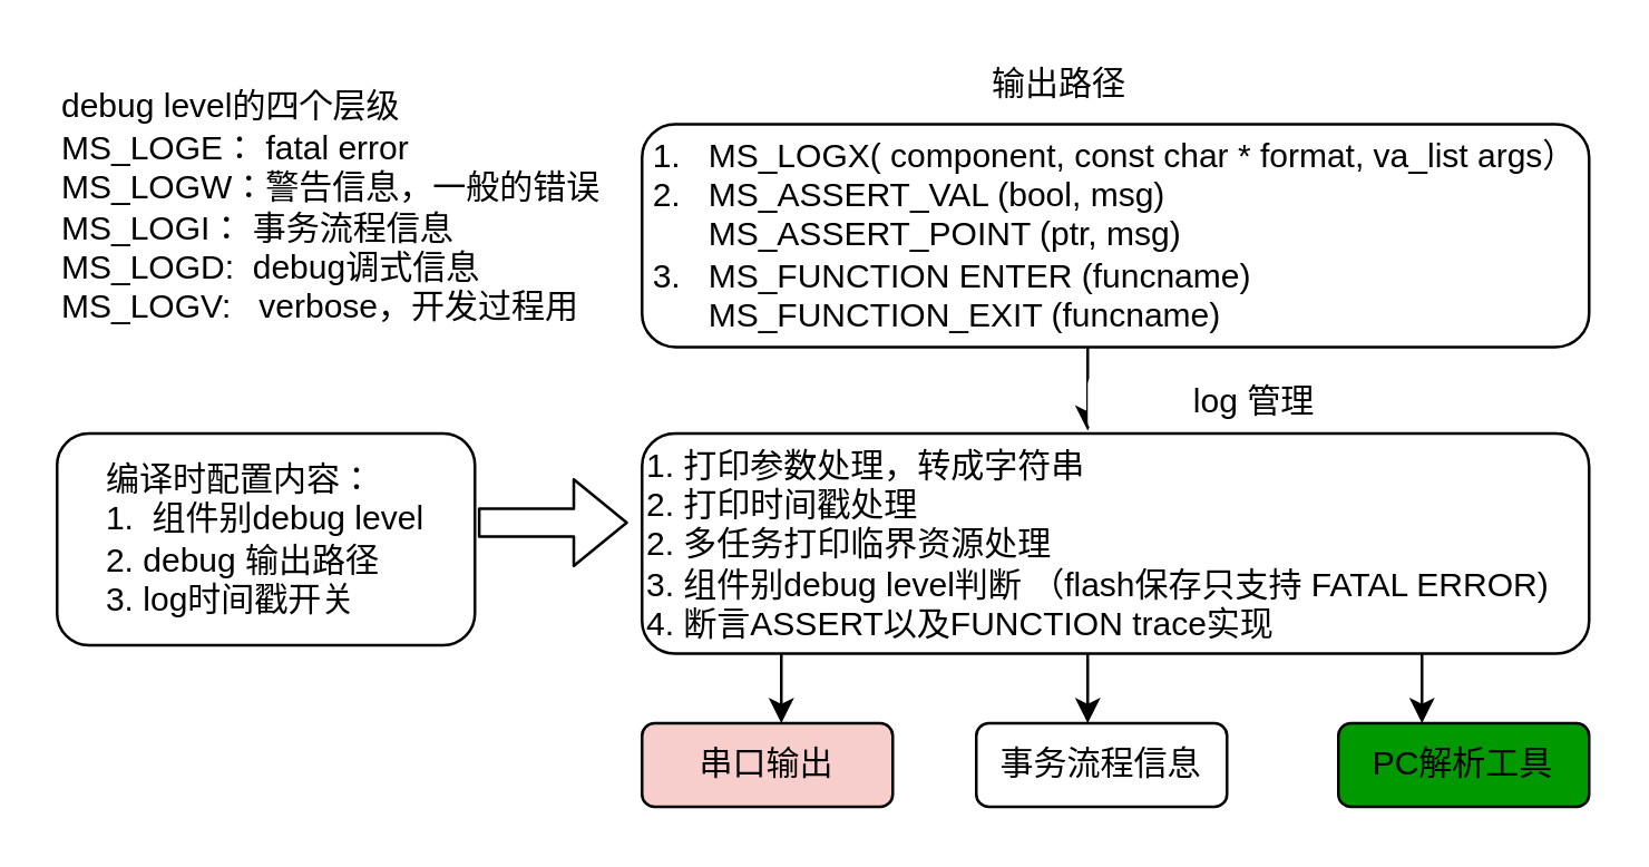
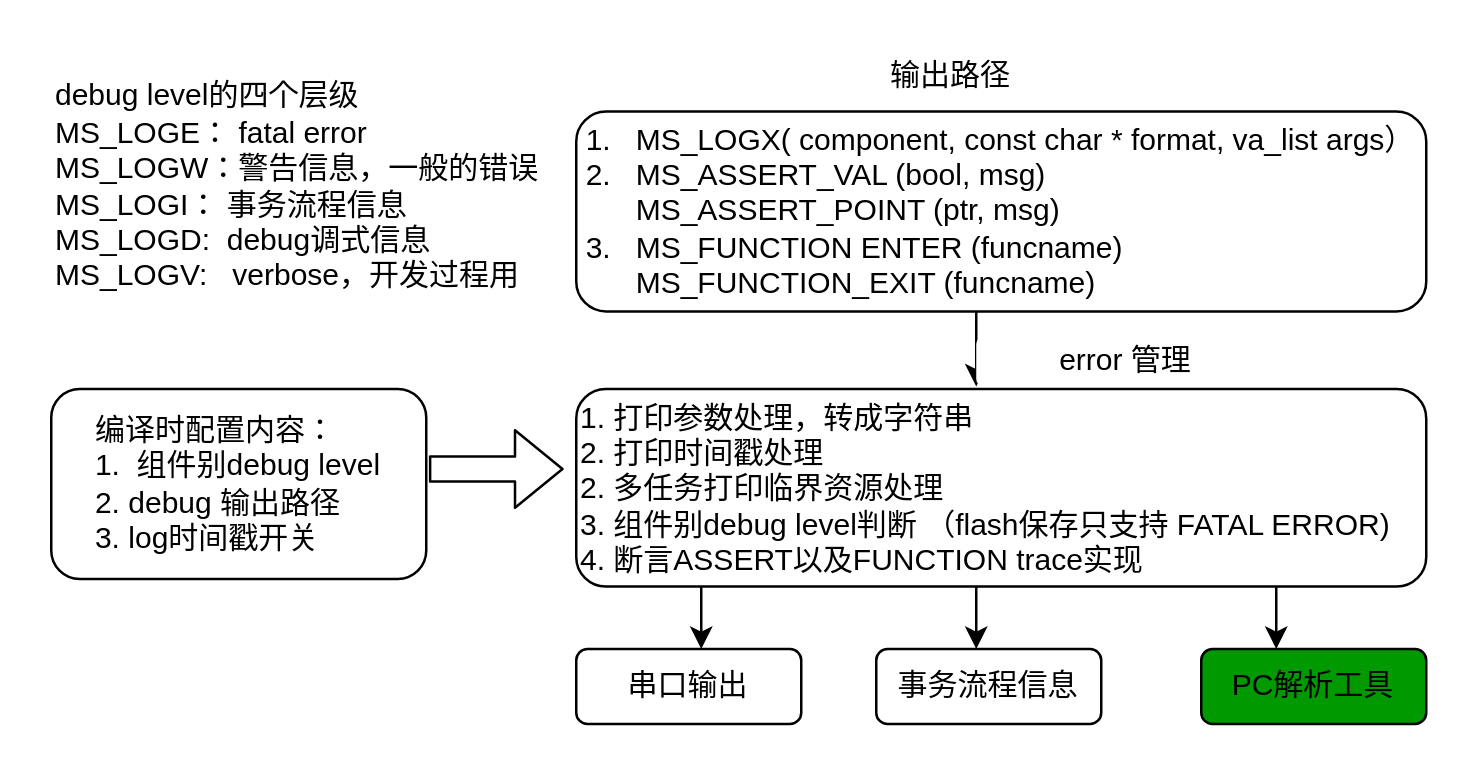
- <mxCell id="14" value="log 管理" style="rounded=1;whiteSpace=wrap;html=1;fillColor=#FFFFFF;strokeColor=none;" parent="1" vertex="1"><mxGeometry x="390" y="134" width="120" height="20" as="geometry" /></mxCell>
+ <mxCell id="14" value="error 管理" style="rounded=1;whiteSpace=wrap;html=1;fillColor=#FFFFFF;strokeColor=none;" parent="1" vertex="1"><mxGeometry x="390" y="134" width="120" height="20" as="geometry" /></mxCell>
- <mxCell id="9" value="串口输出" style="rounded=1;whiteSpace=wrap;html=1;fillColor=#f8cecc;" parent="1" vertex="1"><mxGeometry x="230" y="259" width="90" height="30" as="geometry" /></mxCell>
+ <mxCell id="9" value="串口输出" style="rounded=1;whiteSpace=wrap;html=1;" parent="1" vertex="1"><mxGeometry x="230" y="259" width="90" height="30" as="geometry" /></mxCell>
